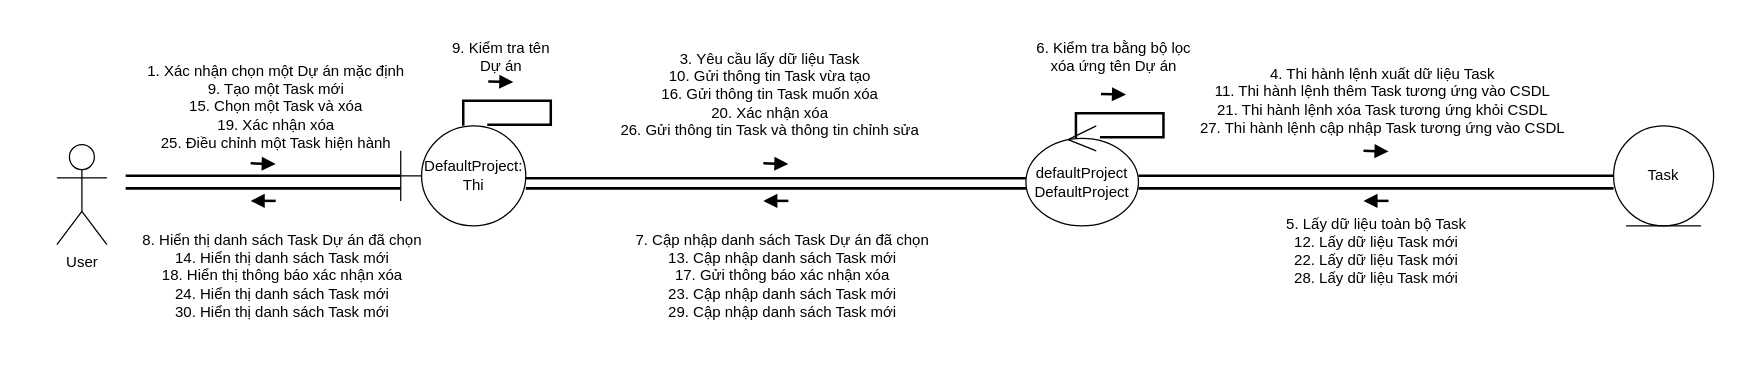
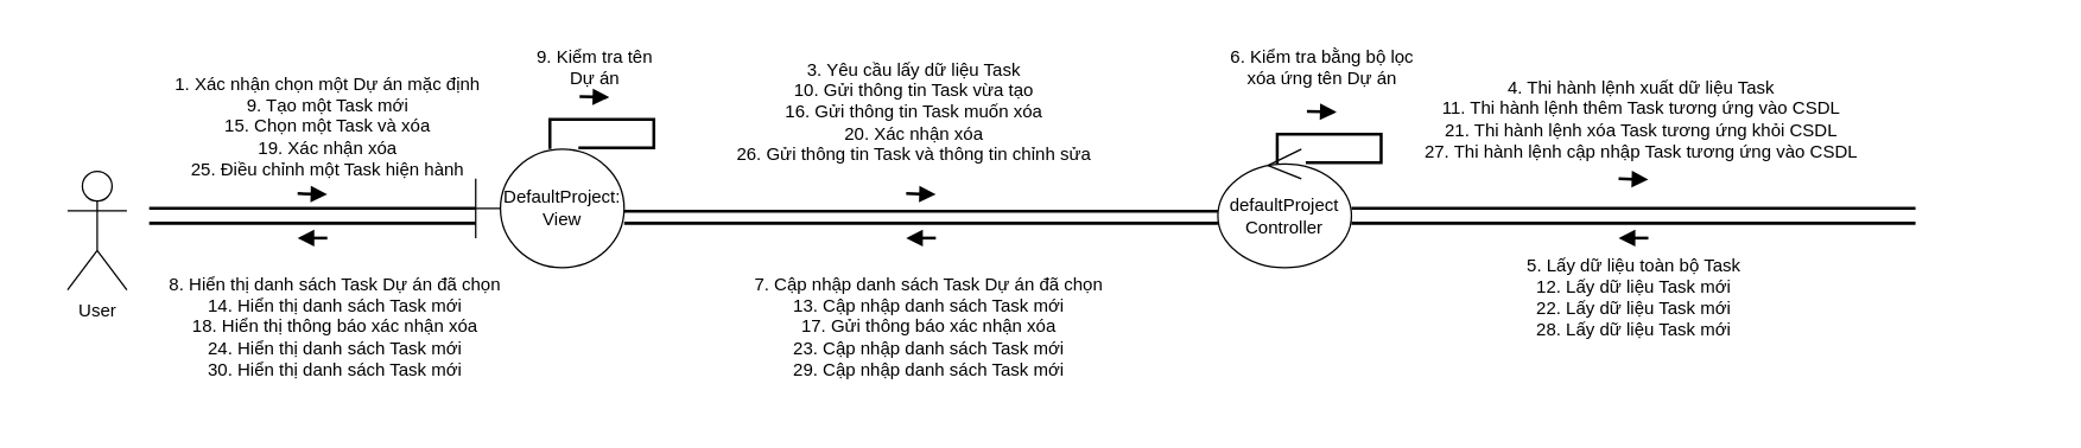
- <mxCell id="4" value="DefaultProject:&lt;br&gt;Thi" style="shape=umlBoundary;whiteSpace=wrap;html=1;" parent="1" vertex="1"><mxGeometry x="320" y="100" width="100" height="80" as="geometry" /></mxCell>
+ <mxCell id="4" value="DefaultProject:&lt;br&gt;View" style="shape=umlBoundary;whiteSpace=wrap;html=1;" parent="1" vertex="1"><mxGeometry x="320" y="100" width="100" height="80" as="geometry" /></mxCell>
- <mxCell id="5" value="Task" style="ellipse;shape=umlEntity;whiteSpace=wrap;html=1;" parent="1" vertex="1"><mxGeometry x="1290" y="100" width="80" height="80" as="geometry" /></mxCell>
- <mxCell id="6" value="defaultProject&lt;br&gt;DefaultProject" style="ellipse;shape=umlControl;whiteSpace=wrap;html=1;" parent="1" vertex="1"><mxGeometry x="820" y="100" width="90" height="80" as="geometry" /></mxCell>
+ <mxCell id="6" value="defaultProject&lt;br&gt;Controller" style="ellipse;shape=umlControl;whiteSpace=wrap;html=1;" parent="1" vertex="1"><mxGeometry x="820" y="100" width="90" height="80" as="geometry" /></mxCell>
